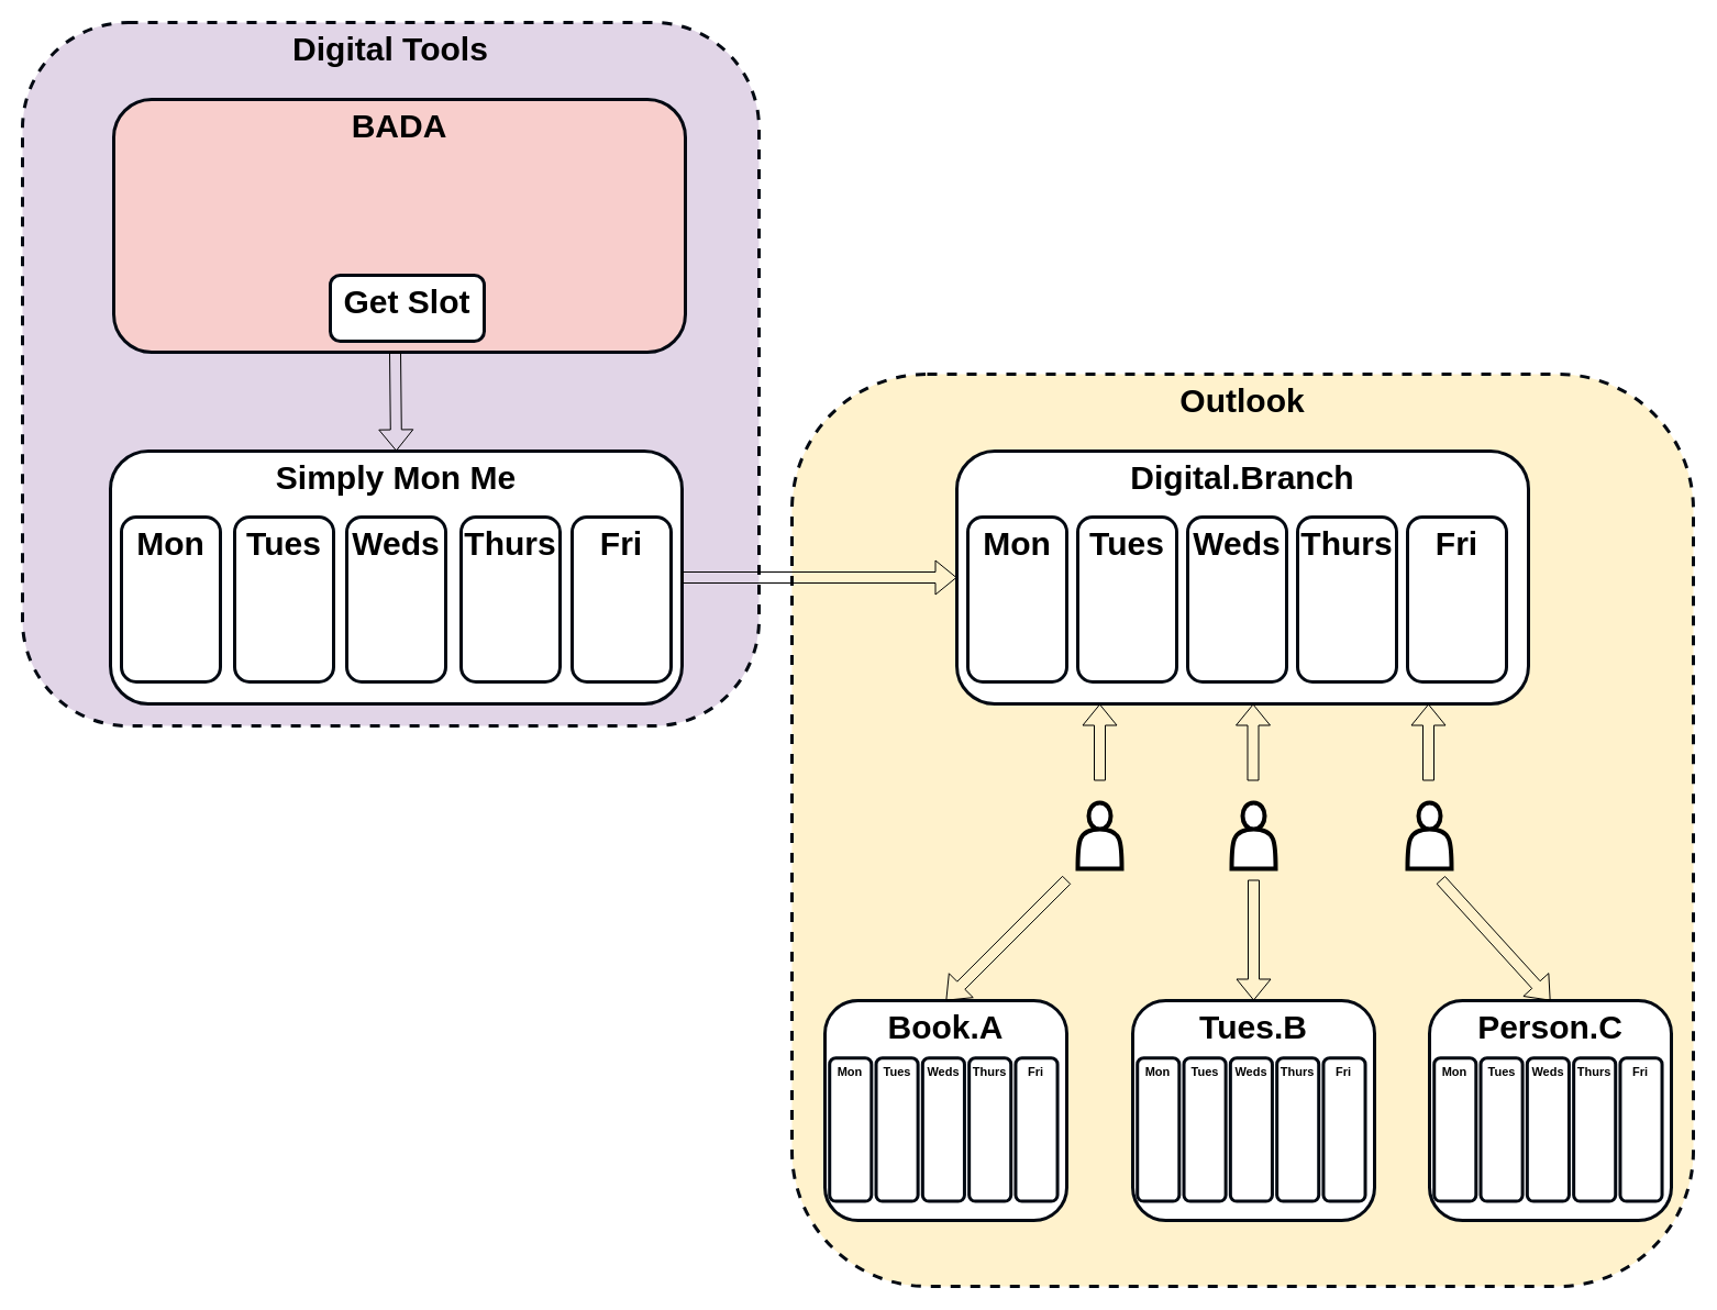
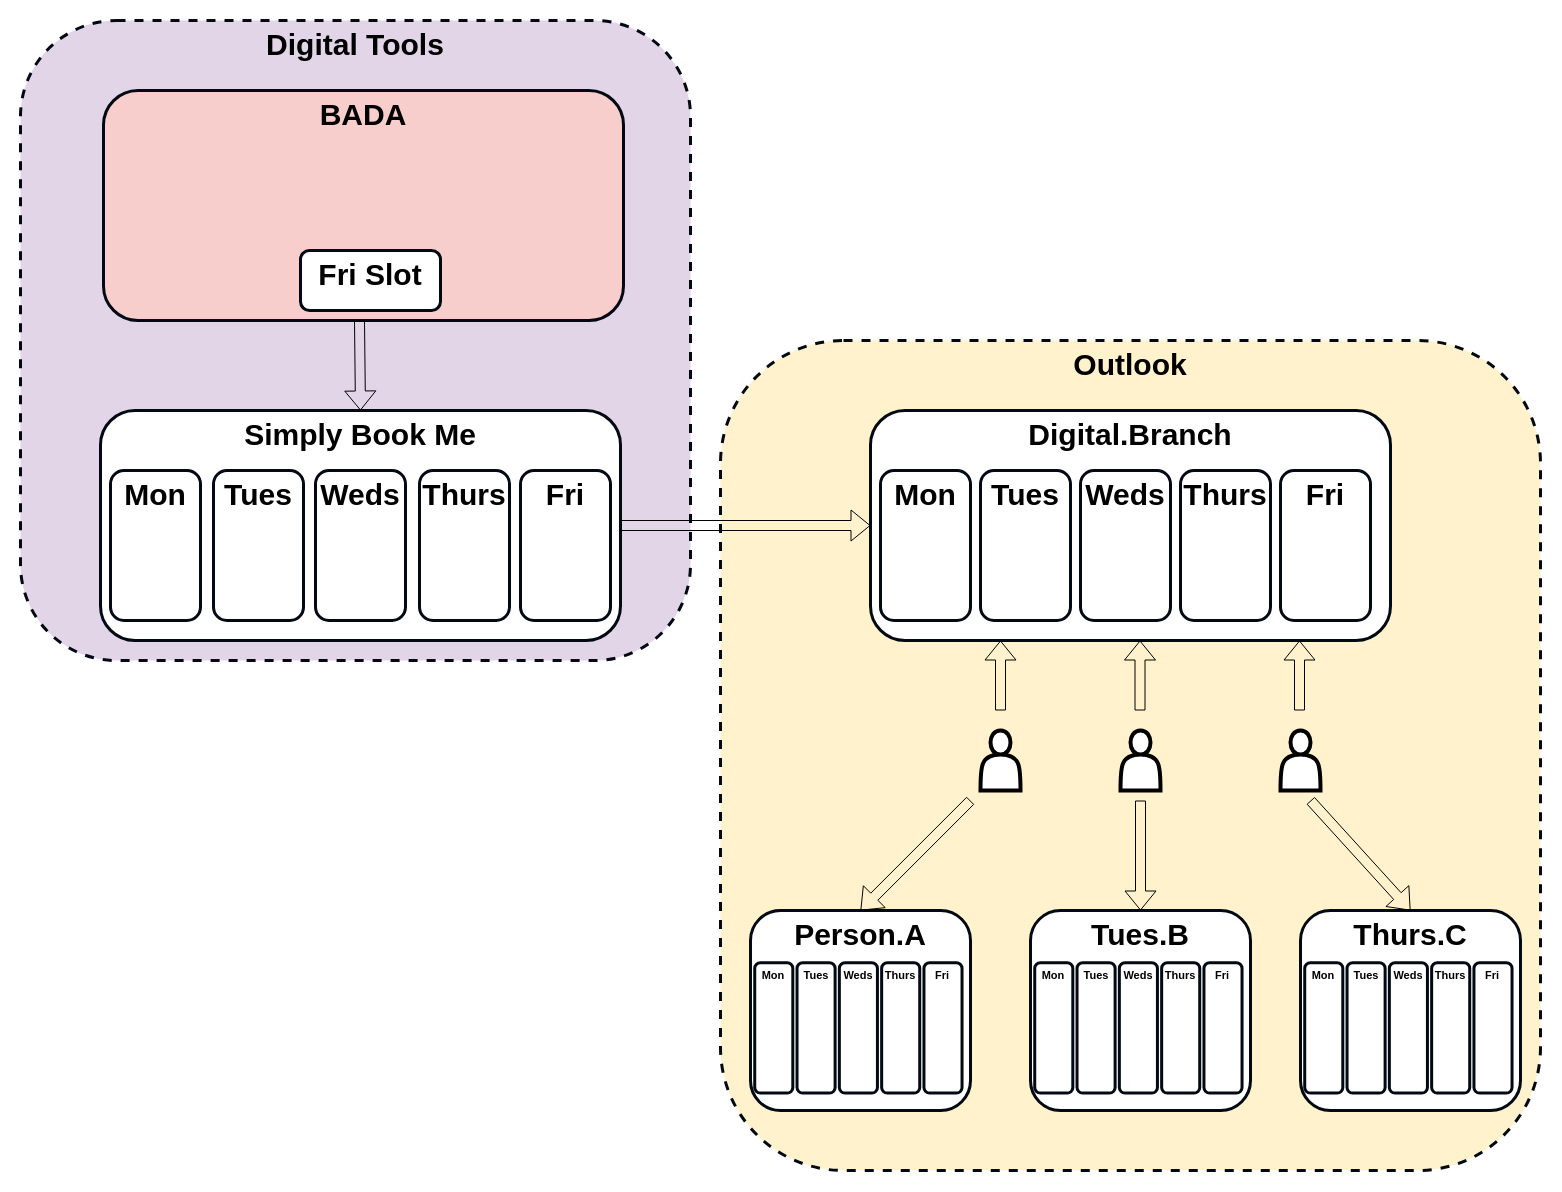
- <mxCell id="12" value="&lt;span style=&quot;font-size: 30px&quot;&gt;&lt;b&gt;Get Slot&lt;/b&gt;&lt;/span&gt;" style="rounded=1;whiteSpace=wrap;html=1;verticalAlign=top;strokeWidth=3;strokeColor=#020912;" parent="1" vertex="1"><mxGeometry x="300" y="250" width="140" height="60" as="geometry" /></mxCell>
+ <mxCell id="12" value="&lt;span style=&quot;font-size: 30px&quot;&gt;&lt;b&gt;Fri Slot&lt;/b&gt;&lt;/span&gt;" style="rounded=1;whiteSpace=wrap;html=1;verticalAlign=top;strokeWidth=3;strokeColor=#020912;" parent="1" vertex="1"><mxGeometry x="300" y="250" width="140" height="60" as="geometry" /></mxCell>
- <mxCell id="5" value="&lt;span style=&quot;font-size: 30px&quot;&gt;&lt;b&gt;Simply Mon Me&lt;/b&gt;&lt;/span&gt;" style="rounded=1;whiteSpace=wrap;html=1;verticalAlign=top;strokeWidth=3;strokeColor=#020912;" parent="1" vertex="1"><mxGeometry x="100" y="410" width="520" height="230" as="geometry" /></mxCell>
+ <mxCell id="5" value="&lt;span style=&quot;font-size: 30px&quot;&gt;&lt;b&gt;Simply Book Me&lt;/b&gt;&lt;/span&gt;" style="rounded=1;whiteSpace=wrap;html=1;verticalAlign=top;strokeWidth=3;strokeColor=#020912;" parent="1" vertex="1"><mxGeometry x="100" y="410" width="520" height="230" as="geometry" /></mxCell>
- <mxCell id="24" value="&lt;span style=&quot;font-size: 30px&quot;&gt;&lt;b&gt;Book.A&lt;/b&gt;&lt;/span&gt;" style="rounded=1;whiteSpace=wrap;html=1;verticalAlign=top;strokeWidth=3;strokeColor=#020912;" parent="23" vertex="1"><mxGeometry width="220" height="200" as="geometry" /></mxCell>
+ <mxCell id="24" value="&lt;span style=&quot;font-size: 30px&quot;&gt;&lt;b&gt;Person.A&lt;/b&gt;&lt;/span&gt;" style="rounded=1;whiteSpace=wrap;html=1;verticalAlign=top;strokeWidth=3;strokeColor=#020912;" parent="23" vertex="1"><mxGeometry width="220" height="200" as="geometry" /></mxCell>
- <mxCell id="38" value="&lt;span style=&quot;font-size: 30px&quot;&gt;&lt;b&gt;Person.C&lt;/b&gt;&lt;/span&gt;" style="rounded=1;whiteSpace=wrap;html=1;verticalAlign=top;strokeWidth=3;strokeColor=#020912;" parent="37" vertex="1"><mxGeometry width="220" height="200" as="geometry" /></mxCell>
+ <mxCell id="38" value="&lt;span style=&quot;font-size: 30px&quot;&gt;&lt;b&gt;Thurs.C&lt;/b&gt;&lt;/span&gt;" style="rounded=1;whiteSpace=wrap;html=1;verticalAlign=top;strokeWidth=3;strokeColor=#020912;" parent="37" vertex="1"><mxGeometry width="220" height="200" as="geometry" /></mxCell>
